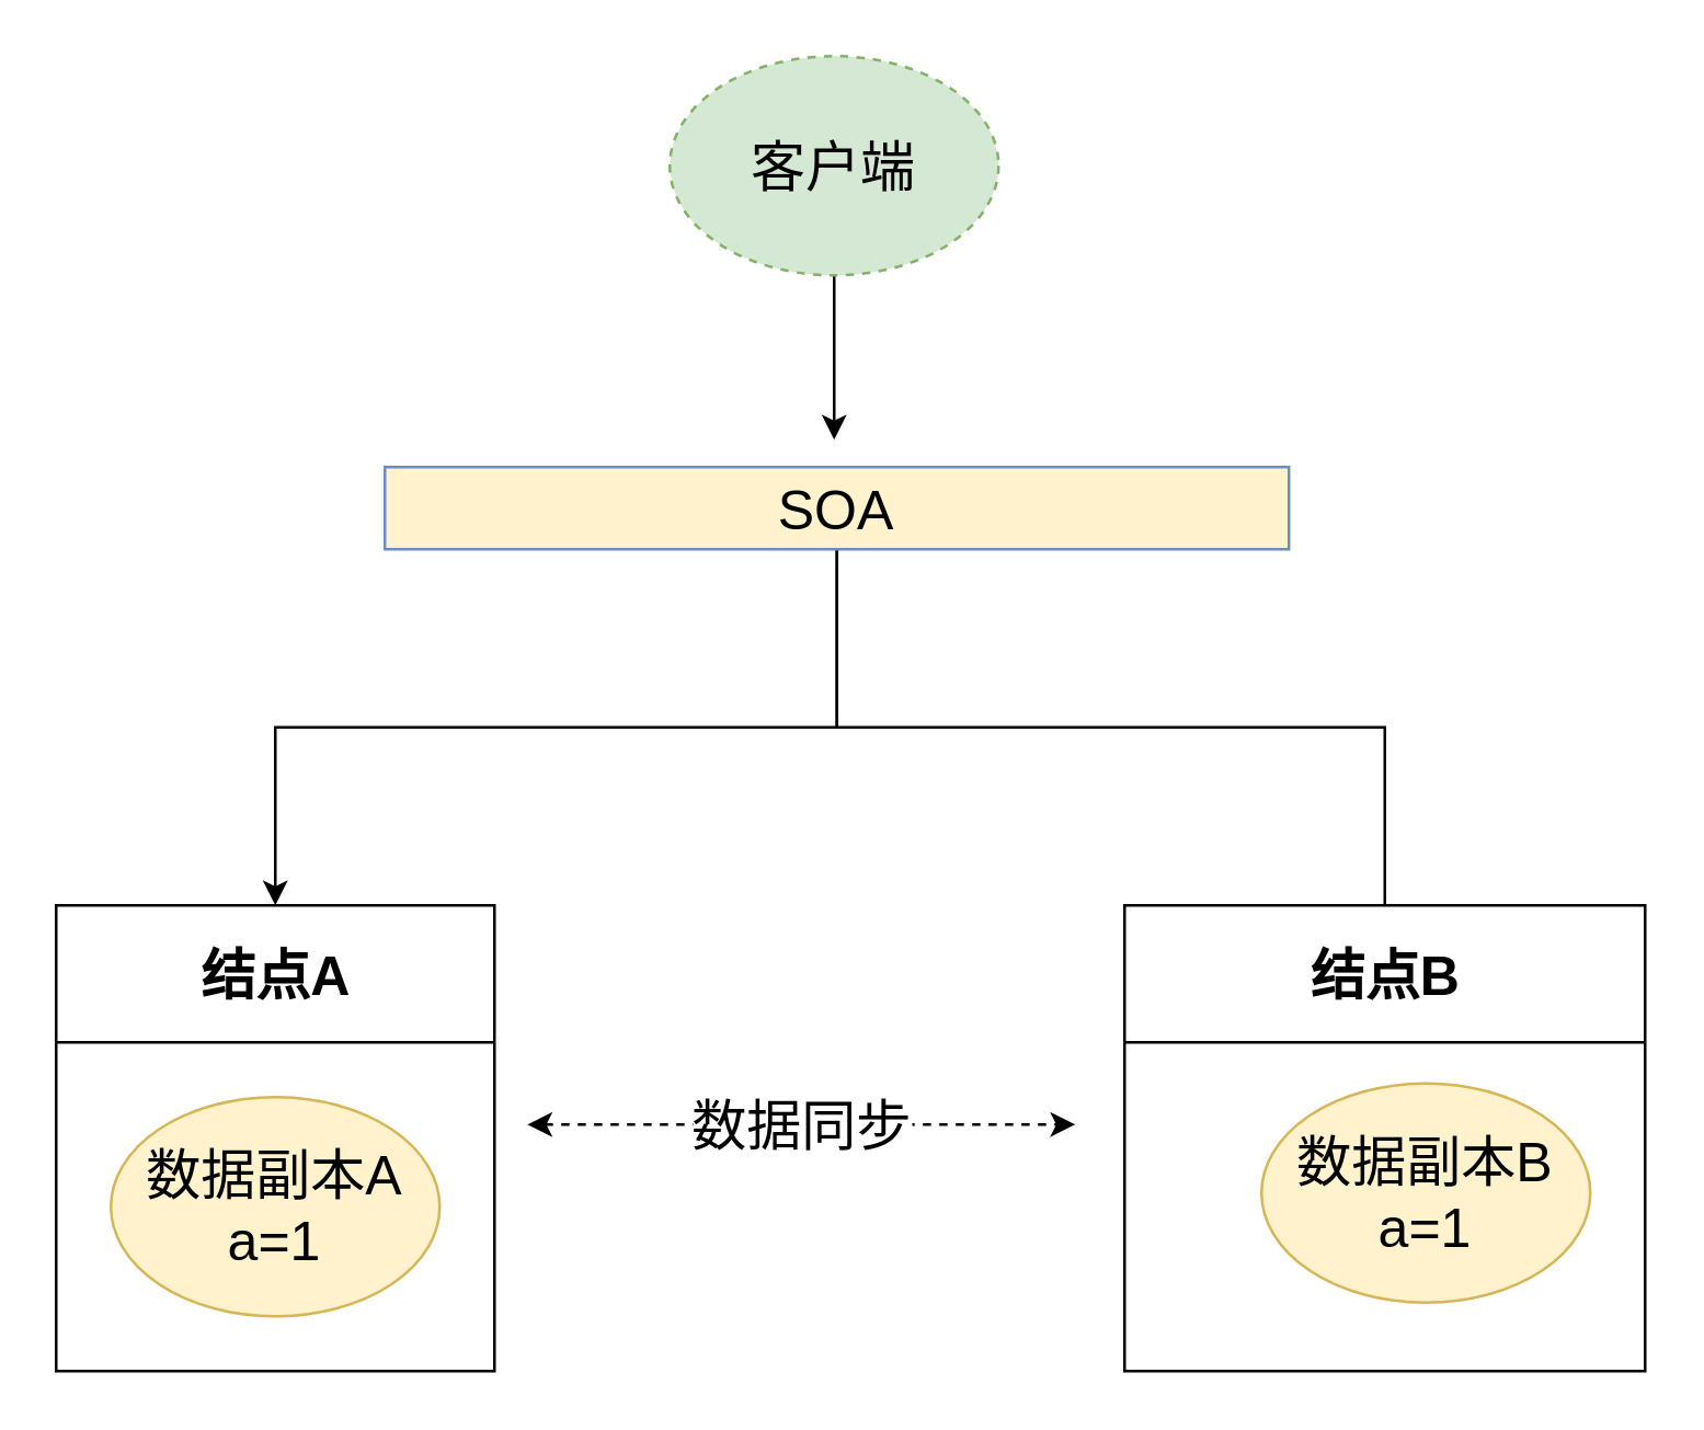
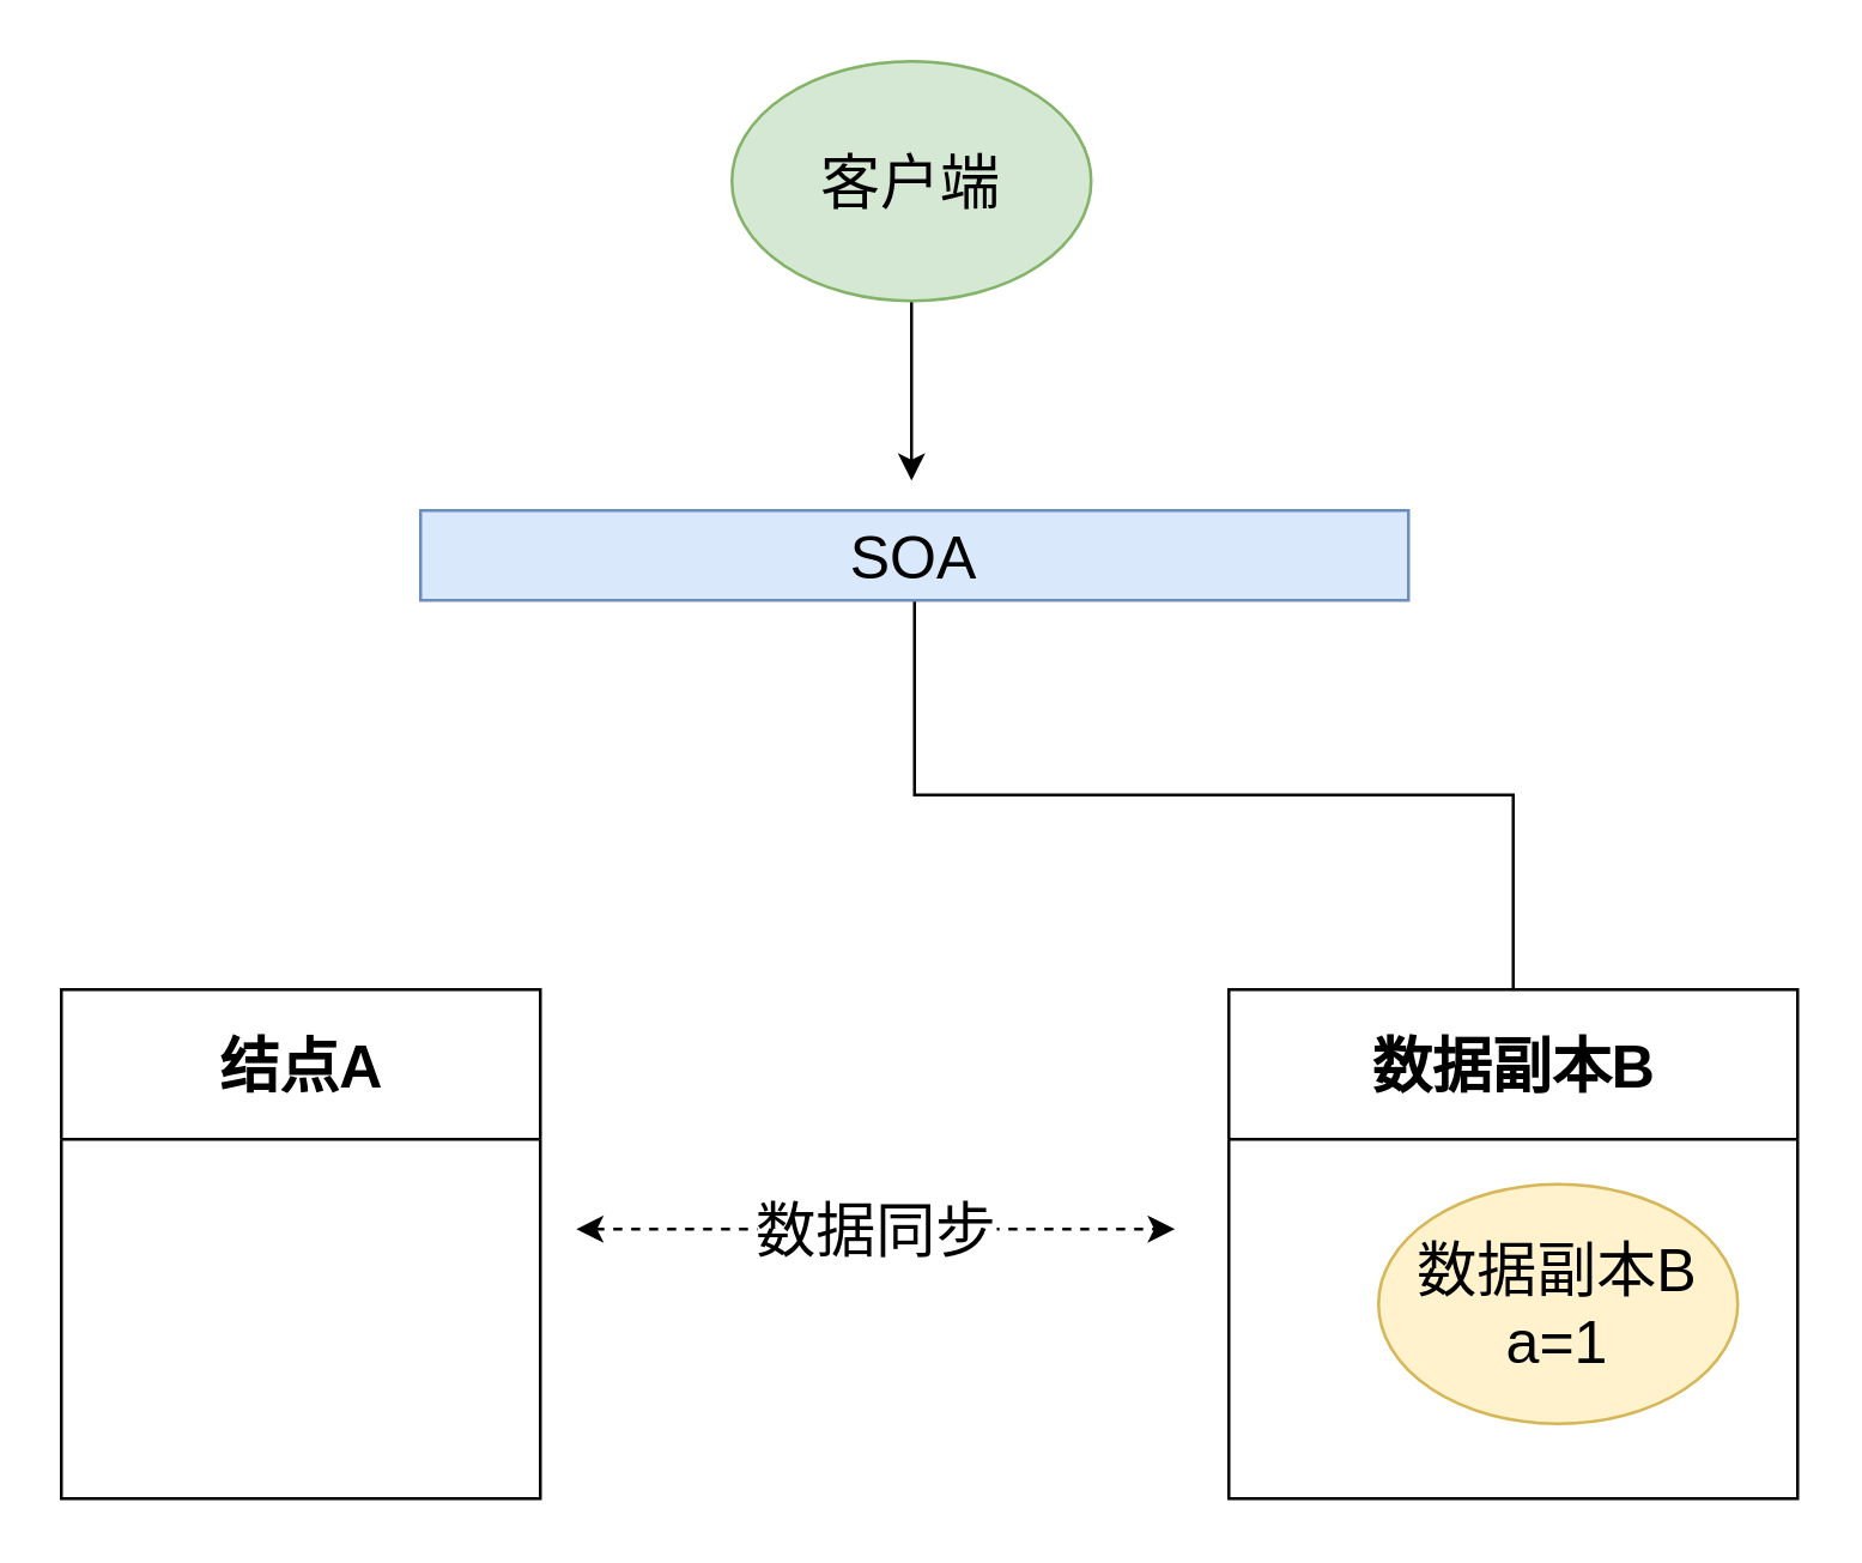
- <mxCell id="3" value="&lt;span style=&quot;font-size: 20px&quot;&gt;客户端&lt;/span&gt;" style="ellipse;whiteSpace=wrap;html=1;fillColor=#d5e8d4;strokeColor=#82b366;dashed=1;" vertex="1" parent="1"><mxGeometry x="244" y="20" width="120" height="80" as="geometry" /></mxCell>
+ <mxCell id="3" value="&lt;span style=&quot;font-size: 20px&quot;&gt;客户端&lt;/span&gt;" style="ellipse;whiteSpace=wrap;html=1;fillColor=#d5e8d4;strokeColor=#82b366;" vertex="1" parent="1"><mxGeometry x="244" y="20" width="120" height="80" as="geometry" /></mxCell>
- <mxCell id="6" value="&lt;font style=&quot;font-size: 20px&quot;&gt;SOA&lt;/font&gt;" style="rounded=0;whiteSpace=wrap;html=1;fillColor=#fff2cc;strokeColor=#6c8ebf;" vertex="1" parent="1"><mxGeometry x="140" y="170" width="330" height="30" as="geometry" /></mxCell>
+ <mxCell id="6" value="&lt;font style=&quot;font-size: 20px&quot;&gt;SOA&lt;/font&gt;" style="rounded=0;whiteSpace=wrap;html=1;fillColor=#dae8fc;strokeColor=#6c8ebf;" vertex="1" parent="1"><mxGeometry x="140" y="170" width="330" height="30" as="geometry" /></mxCell>
- <mxCell id="4" style="edgeStyle=orthogonalEdgeStyle;rounded=0;orthogonalLoop=1;jettySize=auto;html=1;fontSize=20;" edge="1" parent="1" source="6" target="7"><mxGeometry relative="1" as="geometry" /></mxCell>
- <mxCell id="9" value="&lt;font style=&quot;font-size: 20px&quot;&gt;结点B&lt;/font&gt;" style="swimlane;html=1;startSize=50;horizontal=1;containerType=tree;newEdgeStyle={&quot;edgeStyle&quot;:&quot;elbowEdgeStyle&quot;,&quot;startArrow&quot;:&quot;none&quot;,&quot;endArrow&quot;:&quot;none&quot;};fontSize=20;" vertex="1" parent="1"><mxGeometry x="410" y="330" width="190" height="170" as="geometry" /></mxCell>
+ <mxCell id="9" value="&lt;font style=&quot;font-size: 20px&quot;&gt;数据副本B&lt;/font&gt;" style="swimlane;html=1;startSize=50;horizontal=1;containerType=tree;newEdgeStyle={&quot;edgeStyle&quot;:&quot;elbowEdgeStyle&quot;,&quot;startArrow&quot;:&quot;none&quot;,&quot;endArrow&quot;:&quot;none&quot;};fontSize=20;" vertex="1" parent="1"><mxGeometry x="410" y="330" width="190" height="170" as="geometry" /></mxCell>
- <mxCell id="8" value="&lt;span style=&quot;font-size: 20px&quot;&gt;数据副本A&lt;br&gt;a=1&lt;br&gt;&lt;/span&gt;" style="ellipse;whiteSpace=wrap;html=1;fillColor=#fff2cc;strokeColor=#d6b656;" vertex="1" parent="7"><mxGeometry x="20" y="70" width="120" height="80" as="geometry" /></mxCell>
